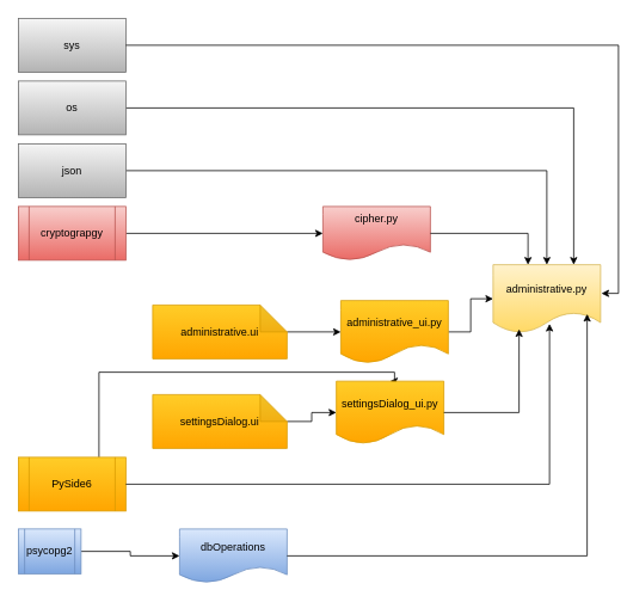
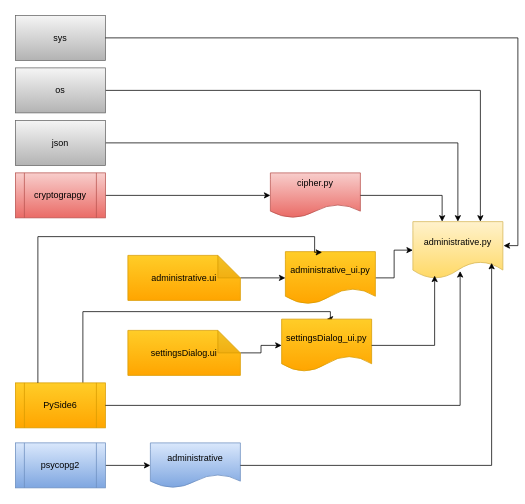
+ <mxCell id="25" style="edgeStyle=orthogonalEdgeStyle;rounded=0;orthogonalLoop=1;jettySize=auto;html=1;entryX=0.408;entryY=0.014;entryDx=0;entryDy=0;entryPerimeter=0;" parent="1" source="3" target="9" edge="1"><mxGeometry relative="1" as="geometry"><Array as="points"><mxPoint x="50" y="315" /><mxPoint x="419" y="315" /></Array></mxGeometry></mxCell>
- <mxCell id="6" value="dbOperations" style="shape=document;whiteSpace=wrap;html=1;boundedLbl=1;fillColor=#dae8fc;gradientColor=#7ea6e0;strokeColor=#6c8ebf;" parent="1" vertex="1"><mxGeometry x="200" y="590" width="120" height="60" as="geometry" /></mxCell>
+ <mxCell id="6" value="administrative" style="shape=document;whiteSpace=wrap;html=1;boundedLbl=1;fillColor=#dae8fc;gradientColor=#7ea6e0;strokeColor=#6c8ebf;" parent="1" vertex="1"><mxGeometry x="200" y="590" width="120" height="60" as="geometry" /></mxCell>
- <mxCell id="5" value="psycopg2" style="shape=process;whiteSpace=wrap;html=1;backgroundOutline=1;fillColor=#dae8fc;gradientColor=#7ea6e0;strokeColor=#6c8ebf;" parent="1" vertex="1"><mxGeometry x="20" y="590" width="70" height="50" as="geometry" /></mxCell>
+ <mxCell id="5" value="psycopg2" style="shape=process;whiteSpace=wrap;html=1;backgroundOutline=1;fillColor=#dae8fc;gradientColor=#7ea6e0;strokeColor=#6c8ebf;" parent="1" vertex="1"><mxGeometry x="20" y="590" width="120" height="60" as="geometry" /></mxCell>
